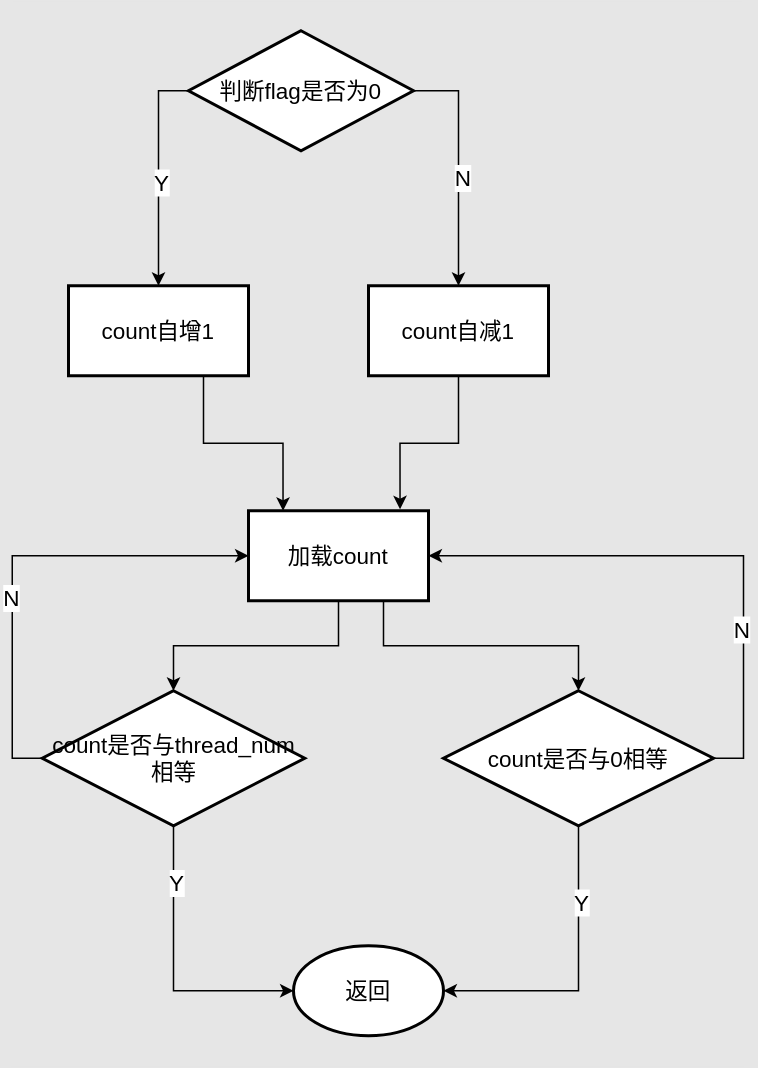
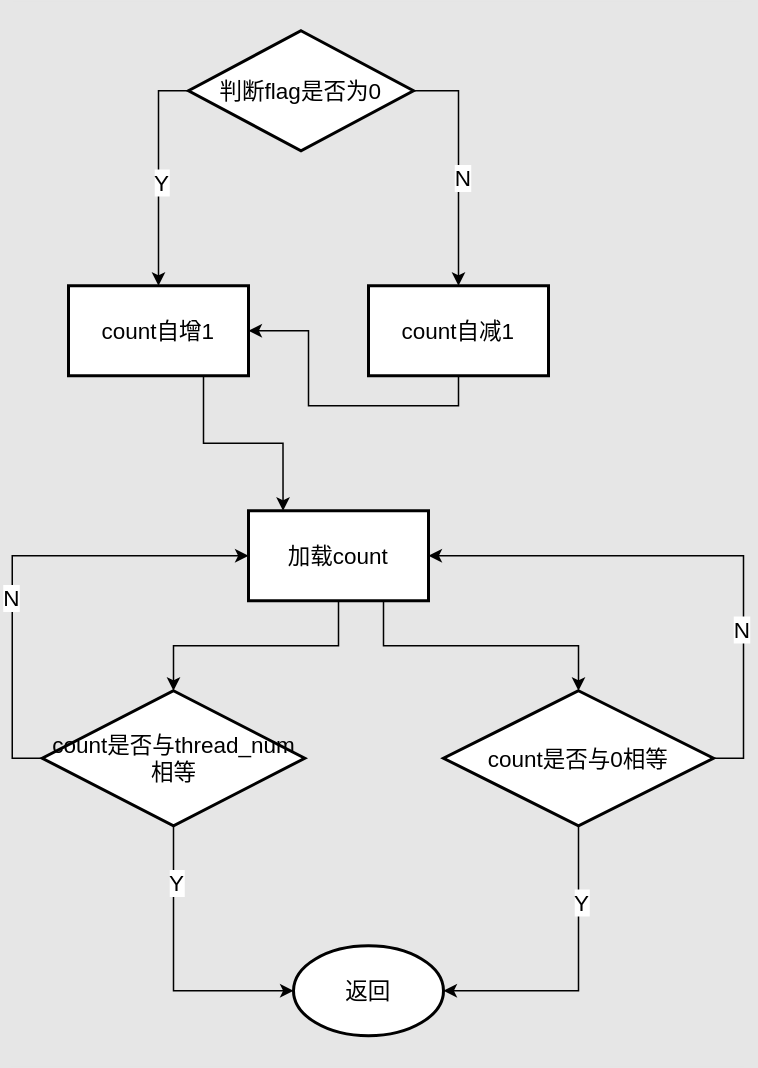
- <mxCell id="23" style="edgeStyle=orthogonalEdgeStyle;rounded=0;orthogonalLoop=1;jettySize=auto;html=1;exitX=0.5;exitY=1;exitDx=0;exitDy=0;entryX=0.842;entryY=-0.017;entryDx=0;entryDy=0;entryPerimeter=0;fontSize=15;" edge="1" parent="1" source="15" target="10"><mxGeometry relative="1" as="geometry" /></mxCell>
+ <mxCell id="23" style="edgeStyle=orthogonalEdgeStyle;rounded=0;orthogonalLoop=1;jettySize=auto;html=1;exitX=0.5;exitY=1;exitDx=0;exitDy=0;fontSize=15;" edge="1" parent="1" source="15" target="7"><mxGeometry relative="1" as="geometry" /></mxCell>
